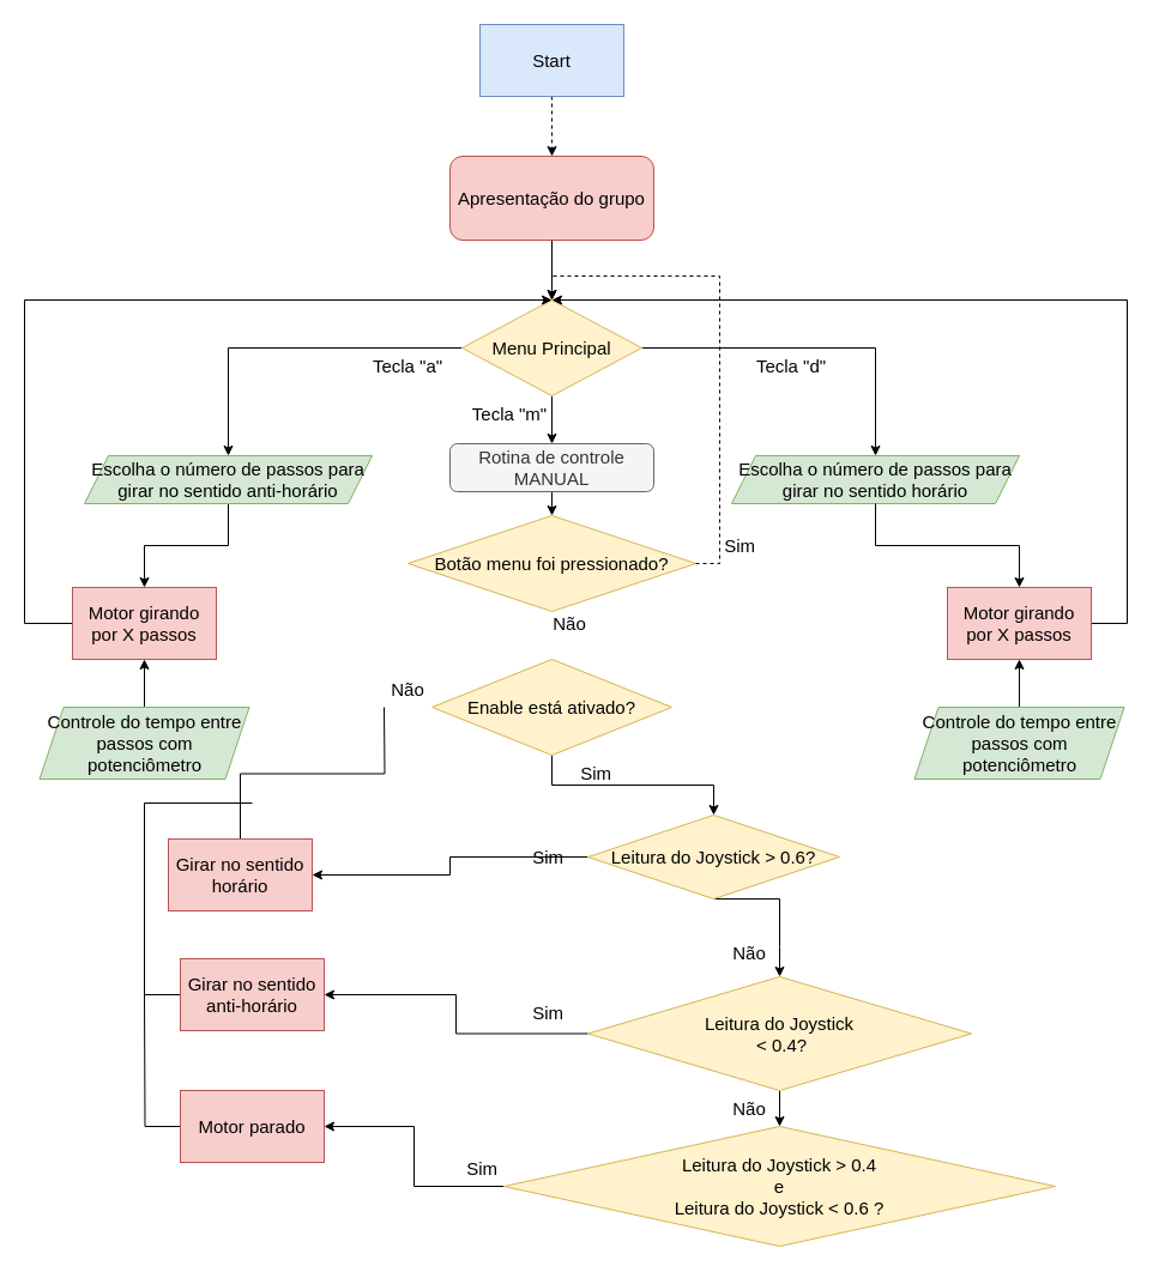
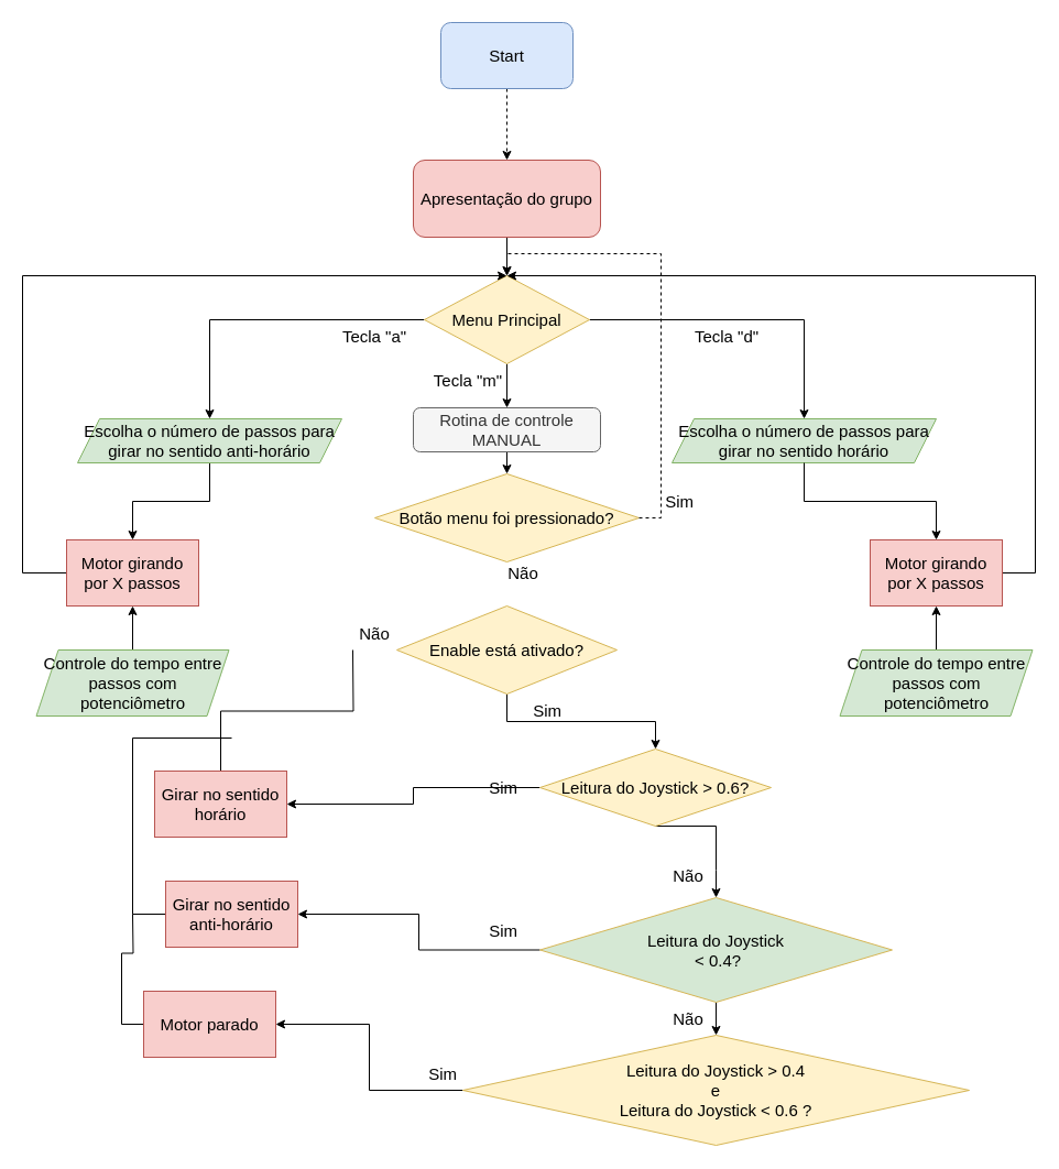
- <mxCell id="3" value="&lt;font style=&quot;font-size: 15px&quot;&gt;Start&lt;/font&gt;" style="whiteSpace=wrap;html=1;fillColor=#dae8fc;strokeColor=#6c8ebf;rounded=0;" vertex="1" parent="1"><mxGeometry x="400" y="20" width="120" height="60" as="geometry" /></mxCell>
+ <mxCell id="3" value="&lt;font style=&quot;font-size: 15px&quot;&gt;Start&lt;/font&gt;" style="rounded=1;whiteSpace=wrap;html=1;fillColor=#dae8fc;strokeColor=#6c8ebf;" vertex="1" parent="1"><mxGeometry x="400" y="20" width="120" height="60" as="geometry" /></mxCell>
- <mxCell id="5" value="Apresentação do grupo" style="rounded=1;whiteSpace=wrap;html=1;fontSize=15;fillColor=#f8cecc;strokeColor=#b85450;" vertex="1" parent="1"><mxGeometry x="375" y="130" width="170" height="70" as="geometry" /></mxCell>
+ <mxCell id="5" value="Apresentação do grupo" style="rounded=1;whiteSpace=wrap;html=1;fontSize=15;fillColor=#f8cecc;strokeColor=#b85450;" vertex="1" parent="1"><mxGeometry x="375" y="145" width="170" height="70" as="geometry" /></mxCell>
- <mxCell id="45" value="Leitura do Joystick&lt;br&gt;&amp;nbsp;&amp;lt; 0.4?" style="rhombus;whiteSpace=wrap;html=1;fontSize=15;fillColor=#fff2cc;strokeColor=#d6b656;" vertex="1" parent="1"><mxGeometry x="490" y="815" width="320" height="95" as="geometry" /></mxCell>
+ <mxCell id="45" value="Leitura do Joystick&lt;br&gt;&amp;nbsp;&amp;lt; 0.4?" style="rhombus;whiteSpace=wrap;html=1;fontSize=15;fillColor=#d5e8d4;strokeColor=#d6b656;" vertex="1" parent="1"><mxGeometry x="490" y="815" width="320" height="95" as="geometry" /></mxCell>
- <mxCell id="52" value="Motor parado" style="rounded=0;whiteSpace=wrap;html=1;fontSize=15;fillColor=#f8cecc;strokeColor=#b85450;" vertex="1" parent="1"><mxGeometry x="150" y="910" width="120" height="60" as="geometry" /></mxCell>
+ <mxCell id="52" value="Motor parado" style="rounded=0;whiteSpace=wrap;html=1;fontSize=15;fillColor=#f8cecc;strokeColor=#b85450;" vertex="1" parent="1"><mxGeometry x="130" y="900" width="120" height="60" as="geometry" /></mxCell>
